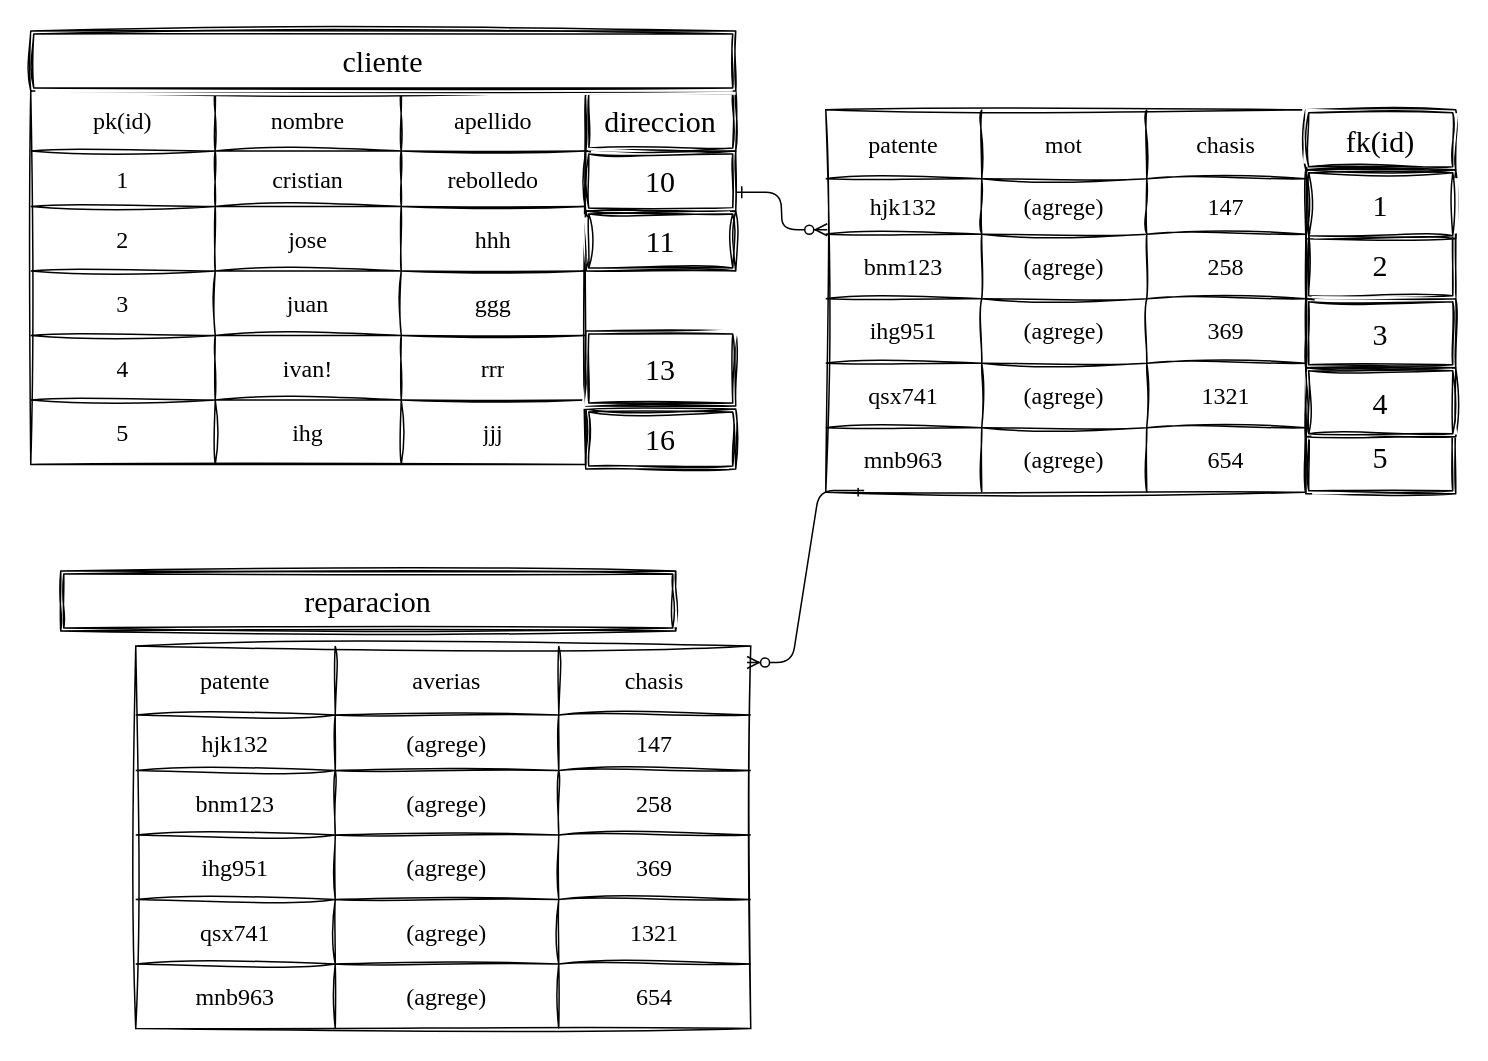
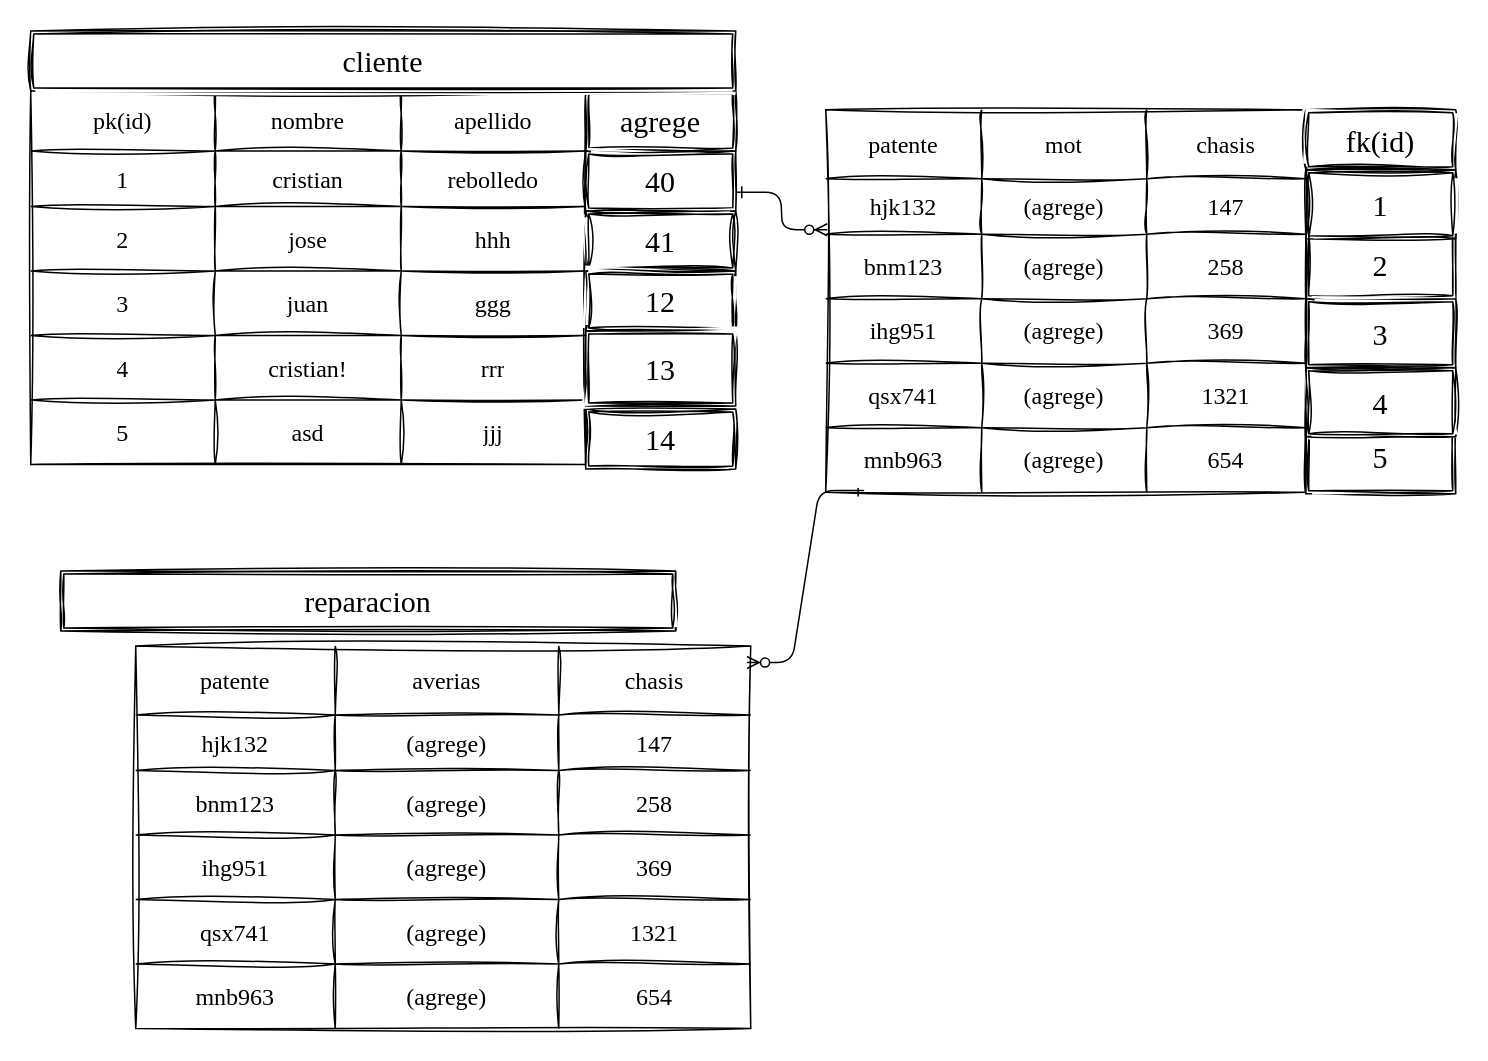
- <mxCell id="57" value="direccion" style="shape=ext;double=1;rounded=0;whiteSpace=wrap;html=1;sketch=1;hachureGap=4;jiggle=2;curveFitting=1;fontFamily=Architects Daughter;fontSource=https%3A%2F%2Ffonts.googleapis.com%2Fcss%3Ffamily%3DArchitects%2BDaughter;fontSize=20;" vertex="1" parent="1"><mxGeometry x="390" y="60" width="100" height="40" as="geometry" /></mxCell>
+ <mxCell id="57" value="agrege" style="shape=ext;double=1;rounded=0;whiteSpace=wrap;html=1;sketch=1;hachureGap=4;jiggle=2;curveFitting=1;fontFamily=Architects Daughter;fontSource=https%3A%2F%2Ffonts.googleapis.com%2Fcss%3Ffamily%3DArchitects%2BDaughter;fontSize=20;" vertex="1" parent="1"><mxGeometry x="390" y="60" width="100" height="40" as="geometry" /></mxCell>
- <mxCell id="58" value="10" style="shape=ext;double=1;rounded=0;whiteSpace=wrap;html=1;sketch=1;hachureGap=4;jiggle=2;curveFitting=1;fontFamily=Architects Daughter;fontSource=https%3A%2F%2Ffonts.googleapis.com%2Fcss%3Ffamily%3DArchitects%2BDaughter;fontSize=20;" vertex="1" parent="1"><mxGeometry x="390" y="100" width="100" height="40" as="geometry" /></mxCell>
+ <mxCell id="58" value="40" style="shape=ext;double=1;rounded=0;whiteSpace=wrap;html=1;sketch=1;hachureGap=4;jiggle=2;curveFitting=1;fontFamily=Architects Daughter;fontSource=https%3A%2F%2Ffonts.googleapis.com%2Fcss%3Ffamily%3DArchitects%2BDaughter;fontSize=20;" vertex="1" parent="1"><mxGeometry x="390" y="100" width="100" height="40" as="geometry" /></mxCell>
- <mxCell id="59" value="11" style="shape=ext;double=1;rounded=0;whiteSpace=wrap;html=1;sketch=1;hachureGap=4;jiggle=2;curveFitting=1;fontFamily=Architects Daughter;fontSource=https%3A%2F%2Ffonts.googleapis.com%2Fcss%3Ffamily%3DArchitects%2BDaughter;fontSize=20;" vertex="1" parent="1"><mxGeometry x="390" y="140" width="100" height="40" as="geometry" /></mxCell>
+ <mxCell id="59" value="41" style="shape=ext;double=1;rounded=0;whiteSpace=wrap;html=1;sketch=1;hachureGap=4;jiggle=2;curveFitting=1;fontFamily=Architects Daughter;fontSource=https%3A%2F%2Ffonts.googleapis.com%2Fcss%3Ffamily%3DArchitects%2BDaughter;fontSize=20;" vertex="1" parent="1"><mxGeometry x="390" y="140" width="100" height="40" as="geometry" /></mxCell>
+ <mxCell id="60" value="12" style="shape=ext;double=1;rounded=0;whiteSpace=wrap;html=1;sketch=1;hachureGap=4;jiggle=2;curveFitting=1;fontFamily=Architects Daughter;fontSource=https%3A%2F%2Ffonts.googleapis.com%2Fcss%3Ffamily%3DArchitects%2BDaughter;fontSize=20;" vertex="1" parent="1"><mxGeometry x="390" y="180" width="100" height="40" as="geometry" /></mxCell>
- <mxCell id="23" value="ivan!" style="shape=partialRectangle;html=1;whiteSpace=wrap;connectable=0;strokeColor=inherit;overflow=hidden;fillColor=none;top=0;left=0;bottom=0;right=0;pointerEvents=1;fontSize=16;sketch=1;hachureGap=4;jiggle=2;curveFitting=1;fontFamily=Architects Daughter;fontSource=https%3A%2F%2Ffonts.googleapis.com%2Fcss%3Ffamily%3DArchitects%2BDaughter;" vertex="1" parent="21"><mxGeometry x="123" width="124" height="43" as="geometry"><mxRectangle width="124" height="43" as="alternateBounds" /></mxGeometry></mxCell>
+ <mxCell id="23" value="cristian!" style="shape=partialRectangle;html=1;whiteSpace=wrap;connectable=0;strokeColor=inherit;overflow=hidden;fillColor=none;top=0;left=0;bottom=0;right=0;pointerEvents=1;fontSize=16;sketch=1;hachureGap=4;jiggle=2;curveFitting=1;fontFamily=Architects Daughter;fontSource=https%3A%2F%2Ffonts.googleapis.com%2Fcss%3Ffamily%3DArchitects%2BDaughter;" vertex="1" parent="21"><mxGeometry x="123" width="124" height="43" as="geometry"><mxRectangle width="124" height="43" as="alternateBounds" /></mxGeometry></mxCell>
- <mxCell id="27" value="ihg" style="shape=partialRectangle;html=1;whiteSpace=wrap;connectable=0;strokeColor=inherit;overflow=hidden;fillColor=none;top=0;left=0;bottom=0;right=0;pointerEvents=1;fontSize=16;sketch=1;hachureGap=4;jiggle=2;curveFitting=1;fontFamily=Architects Daughter;fontSource=https%3A%2F%2Ffonts.googleapis.com%2Fcss%3Ffamily%3DArchitects%2BDaughter;" vertex="1" parent="25"><mxGeometry x="123" width="124" height="43" as="geometry"><mxRectangle width="124" height="43" as="alternateBounds" /></mxGeometry></mxCell>
+ <mxCell id="27" value="asd" style="shape=partialRectangle;html=1;whiteSpace=wrap;connectable=0;strokeColor=inherit;overflow=hidden;fillColor=none;top=0;left=0;bottom=0;right=0;pointerEvents=1;fontSize=16;sketch=1;hachureGap=4;jiggle=2;curveFitting=1;fontFamily=Architects Daughter;fontSource=https%3A%2F%2Ffonts.googleapis.com%2Fcss%3Ffamily%3DArchitects%2BDaughter;" vertex="1" parent="25"><mxGeometry x="123" width="124" height="43" as="geometry"><mxRectangle width="124" height="43" as="alternateBounds" /></mxGeometry></mxCell>
- <mxCell id="29" value="16" style="shape=ext;double=1;rounded=0;whiteSpace=wrap;html=1;sketch=1;hachureGap=4;jiggle=2;curveFitting=1;fontFamily=Architects Daughter;fontSource=https%3A%2F%2Ffonts.googleapis.com%2Fcss%3Ffamily%3DArchitects%2BDaughter;fontSize=20;" vertex="1" parent="1"><mxGeometry x="390" y="272" width="100" height="40" as="geometry" /></mxCell>
+ <mxCell id="29" value="14" style="shape=ext;double=1;rounded=0;whiteSpace=wrap;html=1;sketch=1;hachureGap=4;jiggle=2;curveFitting=1;fontFamily=Architects Daughter;fontSource=https%3A%2F%2Ffonts.googleapis.com%2Fcss%3Ffamily%3DArchitects%2BDaughter;fontSize=20;" vertex="1" parent="1"><mxGeometry x="390" y="272" width="100" height="40" as="geometry" /></mxCell>
